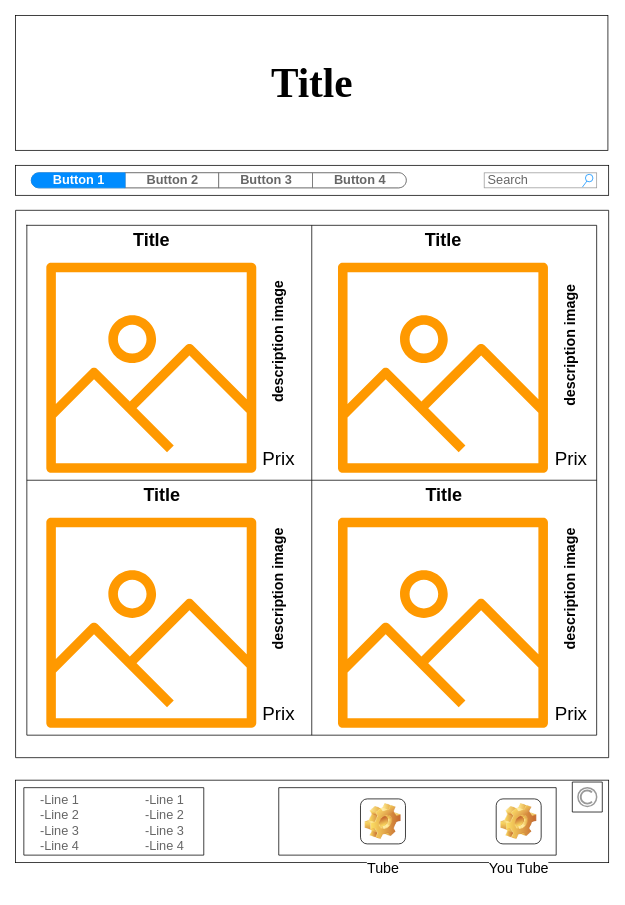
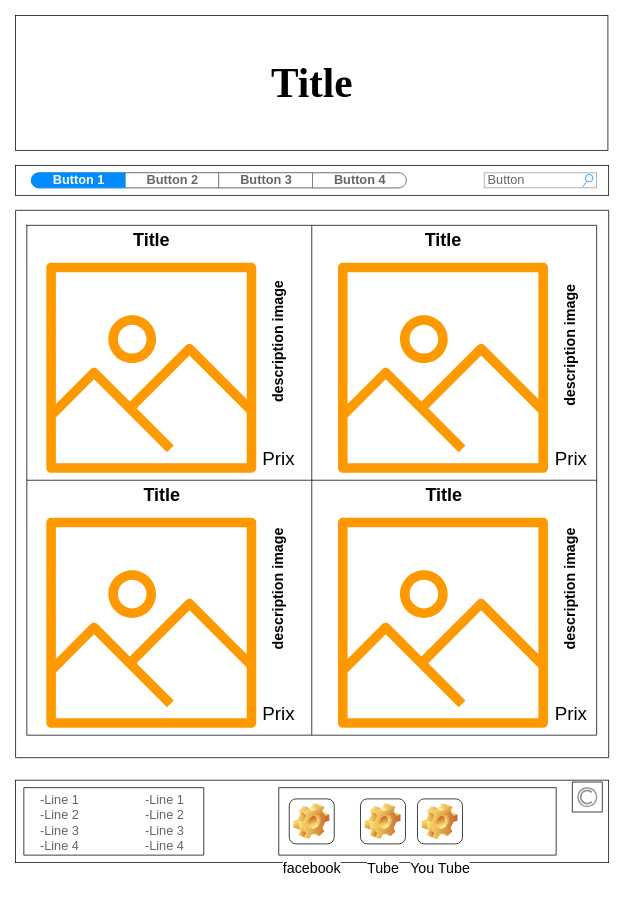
- <mxCell id="25" value="Search" style="strokeWidth=1;shadow=0;dashed=0;align=center;html=1;shape=mxgraph.mockup.forms.searchBox;strokeColor=#999999;mainText=;strokeColor2=#008cff;fontColor=#666666;fontSize=17;align=left;spacingLeft=3;" vertex="1" parent="1"><mxGeometry x="645" y="230" width="150" height="20" as="geometry" /></mxCell>
+ <mxCell id="25" value="Button" style="strokeWidth=1;shadow=0;dashed=0;align=center;html=1;shape=mxgraph.mockup.forms.searchBox;strokeColor=#999999;mainText=;strokeColor2=#008cff;fontColor=#666666;fontSize=17;align=left;spacingLeft=3;" vertex="1" parent="1"><mxGeometry x="645" y="230" width="150" height="20" as="geometry" /></mxCell>
+ <mxCell id="42" value="facebook&lt;br&gt;" style="icon;html=1;image=img/clipart/Gear_128x128.png;fontSize=19;align=center;verticalAlign=middle;" vertex="1" parent="1"><mxGeometry x="385" y="1065" width="60" height="60" as="geometry" /></mxCell>
- <mxCell id="44" value="You Tube" style="icon;html=1;image=img/clipart/Gear_128x128.png;fontSize=19;align=center;verticalAlign=middle;" vertex="1" parent="1"><mxGeometry x="661" y="1065" width="60" height="60" as="geometry" /></mxCell>
+ <mxCell id="44" value="You Tube" style="icon;html=1;image=img/clipart/Gear_128x128.png;fontSize=19;align=center;verticalAlign=middle;" vertex="1" parent="1"><mxGeometry x="556" y="1065" width="60" height="60" as="geometry" /></mxCell>
